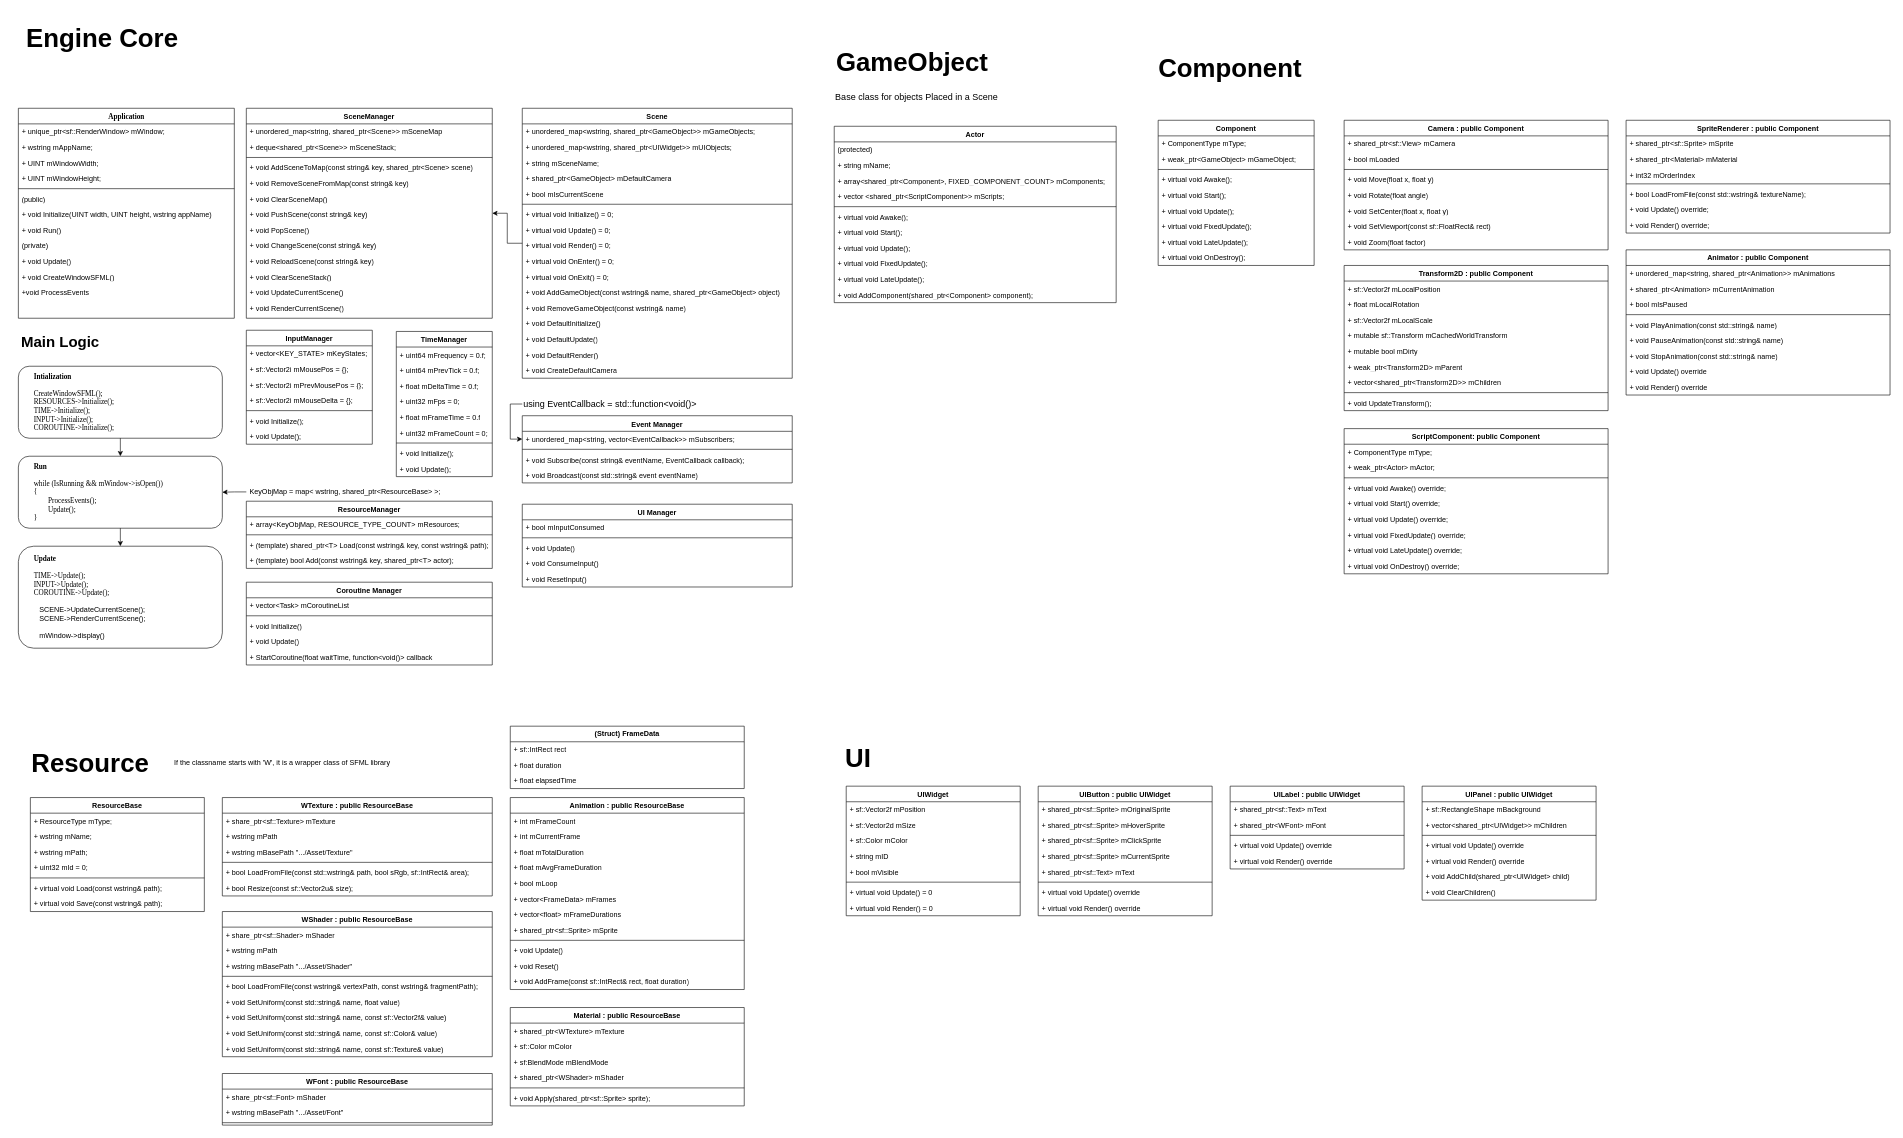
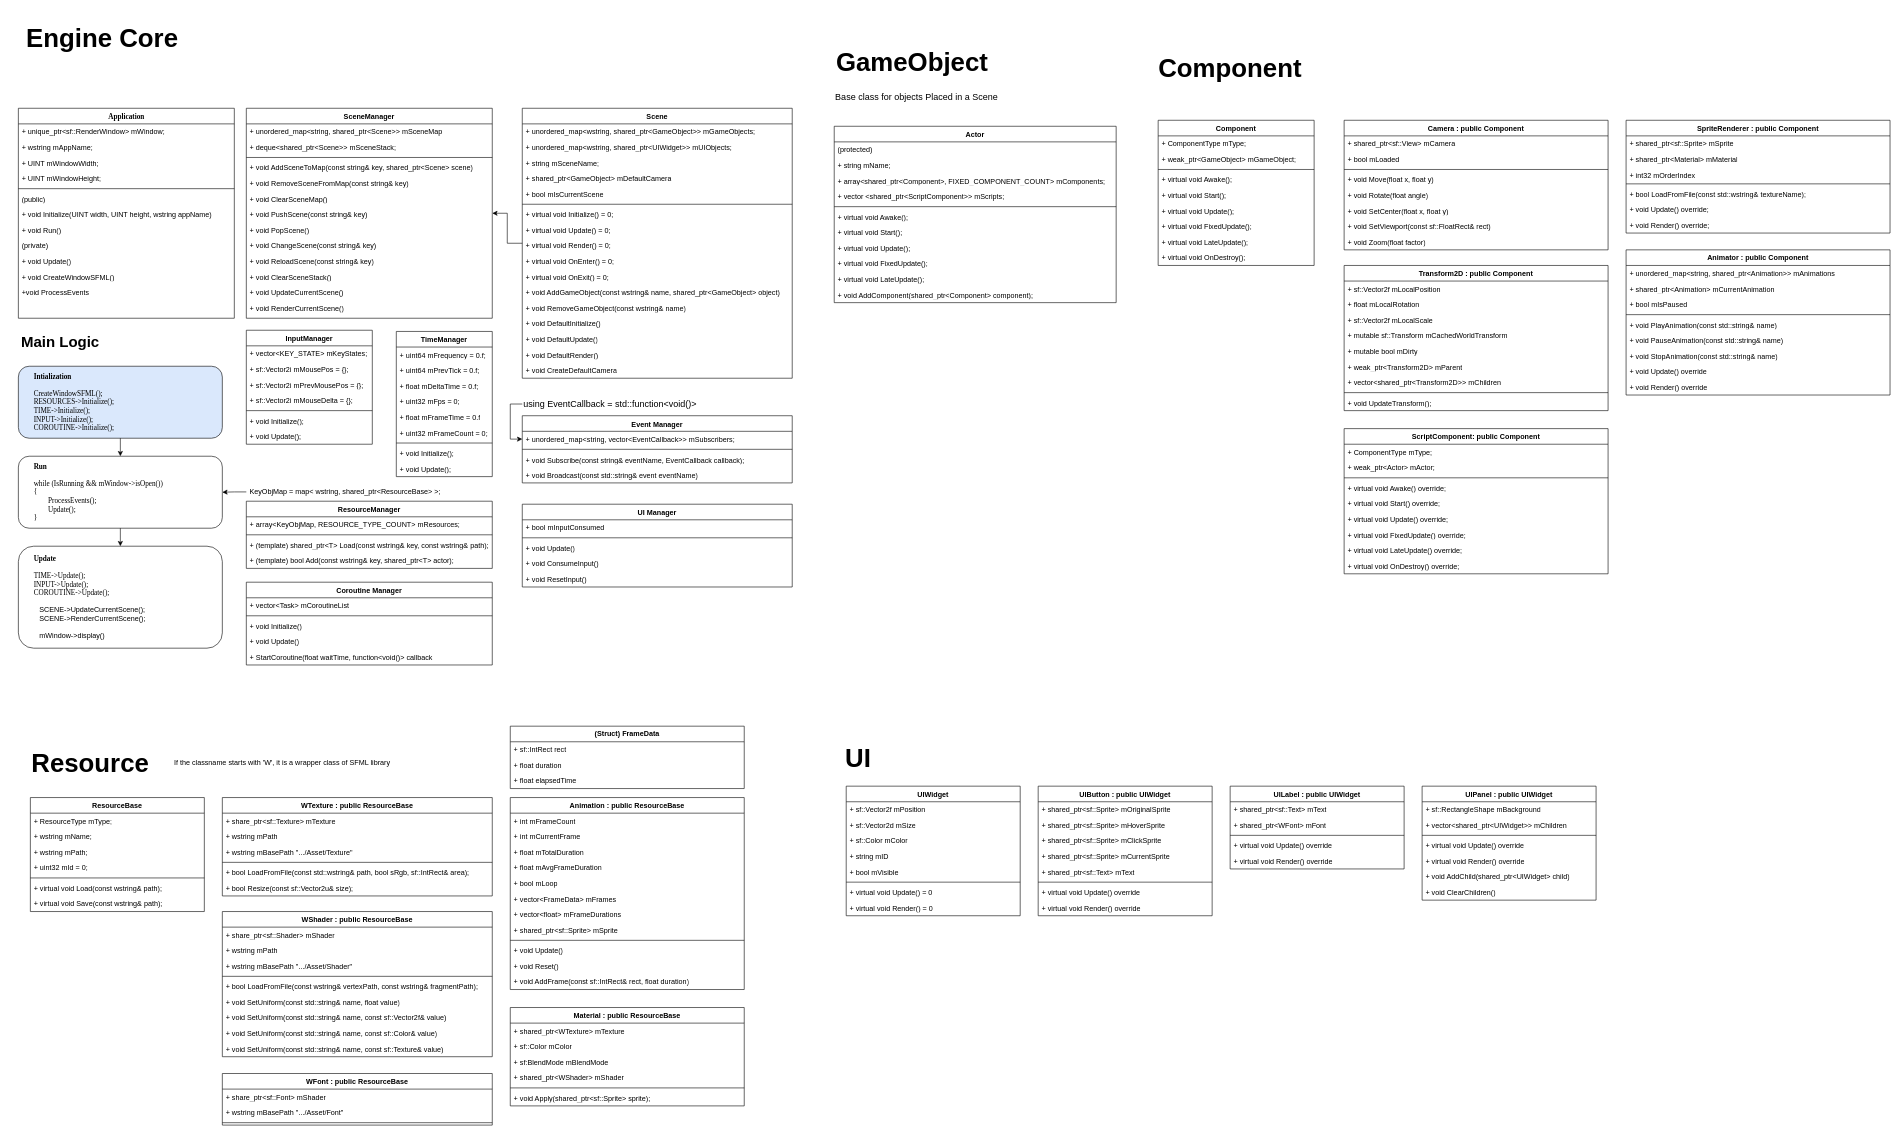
- <mxCell id="169" value="&lt;div style=&quot;&quot;&gt;&lt;span style=&quot;background-color: transparent; color: light-dark(rgb(0, 0, 0), rgb(255, 255, 255));&quot;&gt;&lt;font face=&quot;Verdana&quot;&gt;&lt;b&gt;&amp;nbsp; &amp;nbsp; &amp;nbsp; &amp;nbsp; Intialization&lt;/b&gt;&lt;/font&gt;&lt;/span&gt;&lt;/div&gt;&lt;div style=&quot;&quot;&gt;&lt;span style=&quot;background-color: transparent; color: light-dark(rgb(0, 0, 0), rgb(255, 255, 255));&quot;&gt;&lt;font face=&quot;Verdana&quot;&gt;&lt;br&gt;&lt;/font&gt;&lt;/span&gt;&lt;/div&gt;&lt;div style=&quot;&quot;&gt;&lt;span style=&quot;background-color: transparent; color: light-dark(rgb(0, 0, 0), rgb(255, 255, 255));&quot;&gt;&lt;font face=&quot;Verdana&quot;&gt;&lt;span style=&quot;white-space: pre;&quot;&gt;&#09;&lt;/span&gt;CreateWindowSFML();&lt;br&gt;&lt;/font&gt;&lt;/span&gt;&lt;/div&gt;&lt;div&gt;&lt;div&gt;&lt;span style=&quot;white-space: normal;&quot;&gt;&lt;font face=&quot;Verdana&quot;&gt;&lt;span style=&quot;white-space:pre&quot;&gt;&#09;&lt;/span&gt;RESOURCES-&amp;gt;Initialize();&lt;/font&gt;&lt;/span&gt;&lt;/div&gt;&lt;div&gt;&lt;span style=&quot;white-space: normal;&quot;&gt;&lt;font face=&quot;Verdana&quot;&gt;&lt;span style=&quot;white-space:pre&quot;&gt;&#09;&lt;/span&gt;TIME-&amp;gt;Initialize();&lt;/font&gt;&lt;/span&gt;&lt;/div&gt;&lt;div&gt;&lt;span style=&quot;white-space: normal;&quot;&gt;&lt;font face=&quot;Verdana&quot;&gt;&lt;span style=&quot;white-space:pre&quot;&gt;&#09;&lt;/span&gt;INPUT-&amp;gt;Initialize();&lt;/font&gt;&lt;/span&gt;&lt;/div&gt;&lt;div&gt;&lt;span style=&quot;white-space: normal;&quot;&gt;&lt;font face=&quot;Verdana&quot;&gt;&lt;span style=&quot;white-space: pre;&quot;&gt;&#09;&lt;/span&gt;COROUTINE-&amp;gt;Initialize();&lt;/font&gt;&lt;/span&gt;&lt;/div&gt;&lt;/div&gt;" style="rounded=1;whiteSpace=wrap;html=1;align=left;" parent="1" vertex="1"><mxGeometry x="30" y="610" width="340" height="120" as="geometry" /></mxCell>
+ <mxCell id="169" value="&lt;div style=&quot;&quot;&gt;&lt;span style=&quot;background-color: transparent; color: light-dark(rgb(0, 0, 0), rgb(255, 255, 255));&quot;&gt;&lt;font face=&quot;Verdana&quot;&gt;&lt;b&gt;&amp;nbsp; &amp;nbsp; &amp;nbsp; &amp;nbsp; Intialization&lt;/b&gt;&lt;/font&gt;&lt;/span&gt;&lt;/div&gt;&lt;div style=&quot;&quot;&gt;&lt;span style=&quot;background-color: transparent; color: light-dark(rgb(0, 0, 0), rgb(255, 255, 255));&quot;&gt;&lt;font face=&quot;Verdana&quot;&gt;&lt;br&gt;&lt;/font&gt;&lt;/span&gt;&lt;/div&gt;&lt;div style=&quot;&quot;&gt;&lt;span style=&quot;background-color: transparent; color: light-dark(rgb(0, 0, 0), rgb(255, 255, 255));&quot;&gt;&lt;font face=&quot;Verdana&quot;&gt;&lt;span style=&quot;white-space: pre;&quot;&gt;&#09;&lt;/span&gt;CreateWindowSFML();&lt;br&gt;&lt;/font&gt;&lt;/span&gt;&lt;/div&gt;&lt;div&gt;&lt;div&gt;&lt;span style=&quot;white-space: normal;&quot;&gt;&lt;font face=&quot;Verdana&quot;&gt;&lt;span style=&quot;white-space:pre&quot;&gt;&#09;&lt;/span&gt;RESOURCES-&amp;gt;Initialize();&lt;/font&gt;&lt;/span&gt;&lt;/div&gt;&lt;div&gt;&lt;span style=&quot;white-space: normal;&quot;&gt;&lt;font face=&quot;Verdana&quot;&gt;&lt;span style=&quot;white-space:pre&quot;&gt;&#09;&lt;/span&gt;TIME-&amp;gt;Initialize();&lt;/font&gt;&lt;/span&gt;&lt;/div&gt;&lt;div&gt;&lt;span style=&quot;white-space: normal;&quot;&gt;&lt;font face=&quot;Verdana&quot;&gt;&lt;span style=&quot;white-space:pre&quot;&gt;&#09;&lt;/span&gt;INPUT-&amp;gt;Initialize();&lt;/font&gt;&lt;/span&gt;&lt;/div&gt;&lt;div&gt;&lt;span style=&quot;white-space: normal;&quot;&gt;&lt;font face=&quot;Verdana&quot;&gt;&lt;span style=&quot;white-space: pre;&quot;&gt;&#09;&lt;/span&gt;COROUTINE-&amp;gt;Initialize();&lt;/font&gt;&lt;/span&gt;&lt;/div&gt;&lt;/div&gt;" style="rounded=1;whiteSpace=wrap;html=1;align=left;fillColor=#dae8fc;" parent="1" vertex="1"><mxGeometry x="30" y="610" width="340" height="120" as="geometry" /></mxCell>
